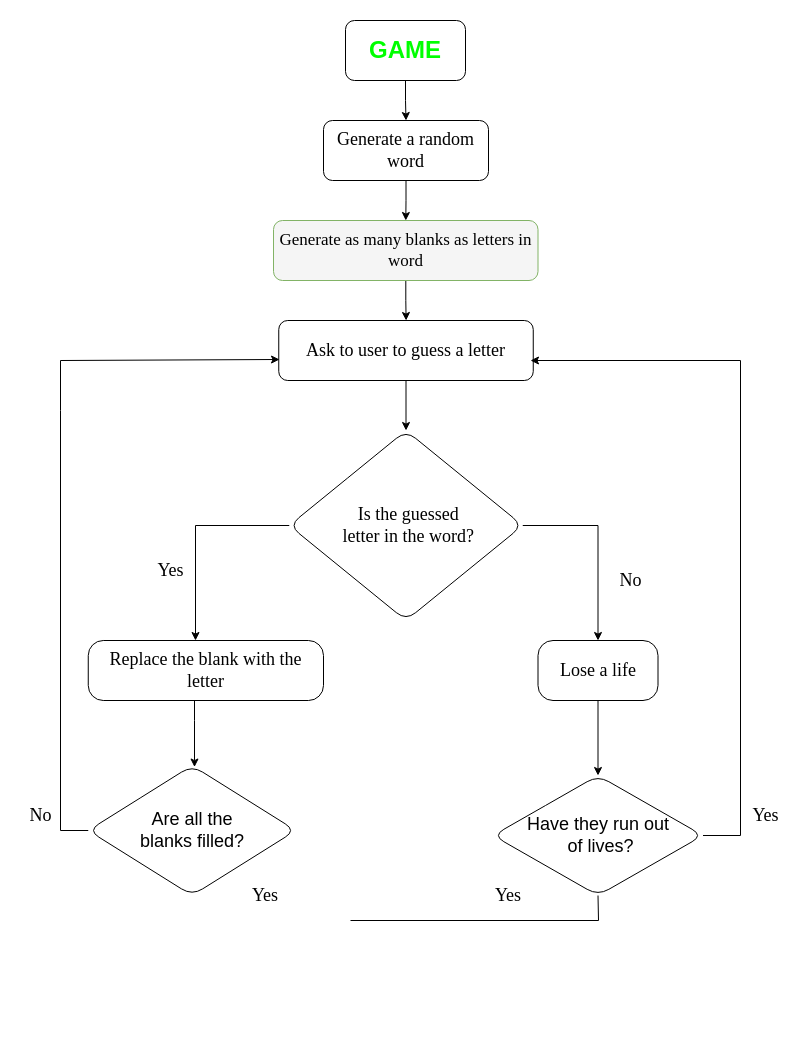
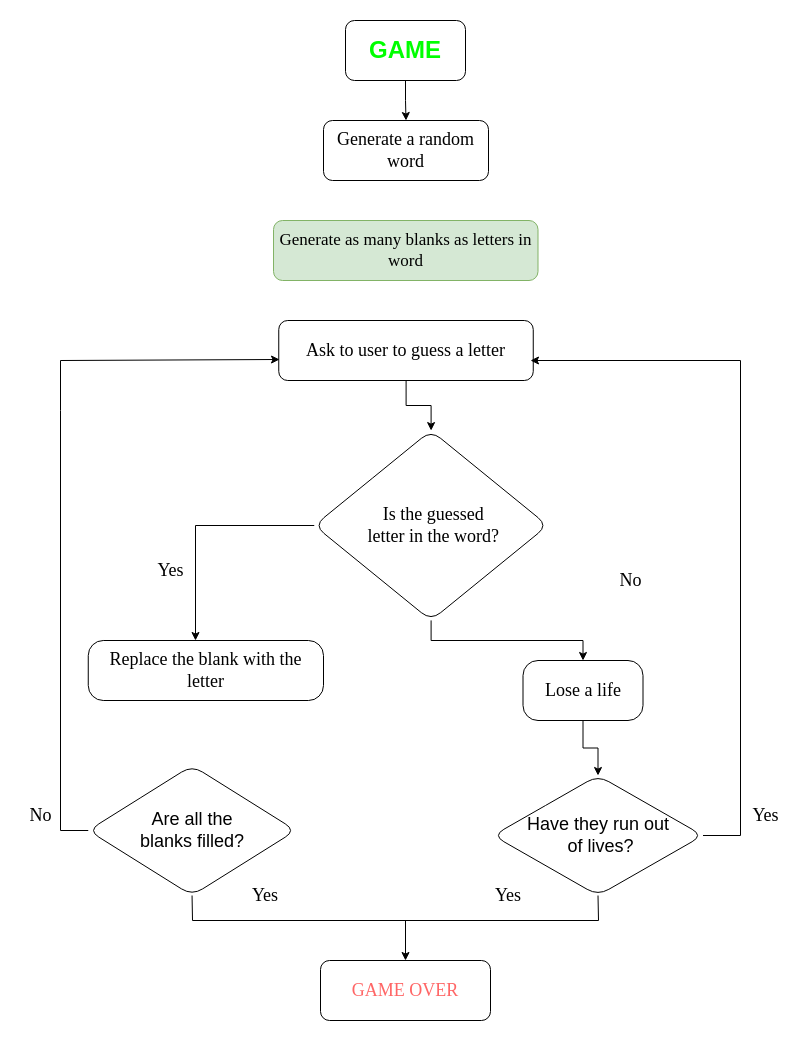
- <mxCell id="6" value="" style="edgeStyle=orthogonalEdgeStyle;rounded=0;orthogonalLoop=1;jettySize=auto;html=1;fontFamily=Comic Sans MS;" edge="1" parent="1" source="7" target="9"><mxGeometry relative="1" as="geometry" /></mxCell>
- <mxCell id="9" value="&lt;font style=&quot;font-size: 17px;&quot; face=&quot;Comic Sans MS&quot;&gt;Generate as many blanks as letters in word&lt;/font&gt;" style="whiteSpace=wrap;html=1;rounded=1;fillColor=#f5f5f5;strokeColor=#82b366;" vertex="1" parent="1"><mxGeometry x="273" y="220" width="264.5" height="60" as="geometry" /></mxCell>
+ <mxCell id="9" value="&lt;font style=&quot;font-size: 17px;&quot; face=&quot;Comic Sans MS&quot;&gt;Generate as many blanks as letters in word&lt;/font&gt;" style="whiteSpace=wrap;html=1;rounded=1;fillColor=#d5e8d4;strokeColor=#82b366;" vertex="1" parent="1"><mxGeometry x="273" y="220" width="264.5" height="60" as="geometry" /></mxCell>
- <mxCell id="8" value="" style="edgeStyle=orthogonalEdgeStyle;rounded=0;orthogonalLoop=1;jettySize=auto;html=1;fontFamily=Comic Sans MS;fontSize=18;" edge="1" parent="1" source="9" target="11"><mxGeometry relative="1" as="geometry" /></mxCell>
- <mxCell id="14" value="&lt;div style=&quot;&quot;&gt;&lt;span style=&quot;font-size: 18px; font-family: &amp;quot;Comic Sans MS&amp;quot;; background-color: initial;&quot;&gt;&amp;nbsp; &amp;nbsp; &amp;nbsp; &amp;nbsp; &amp;nbsp; Is the guessed&amp;nbsp; &amp;nbsp; &amp;nbsp; &amp;nbsp; &amp;nbsp; &amp;nbsp;letter in the word?&lt;/span&gt;&lt;/div&gt;" style="rhombus;whiteSpace=wrap;html=1;rounded=1;align=center;arcSize=25;" vertex="1" parent="1"><mxGeometry x="288.75" y="430" width="233.5" height="190" as="geometry" /></mxCell>
+ <mxCell id="14" value="&lt;div style=&quot;&quot;&gt;&lt;span style=&quot;font-size: 18px; font-family: &amp;quot;Comic Sans MS&amp;quot;; background-color: initial;&quot;&gt;&amp;nbsp; &amp;nbsp; &amp;nbsp; &amp;nbsp; &amp;nbsp; Is the guessed&amp;nbsp; &amp;nbsp; &amp;nbsp; &amp;nbsp; &amp;nbsp; &amp;nbsp;letter in the word?&lt;/span&gt;&lt;/div&gt;" style="rhombus;whiteSpace=wrap;html=1;rounded=1;align=center;arcSize=25;" vertex="1" parent="1"><mxGeometry x="313.75" y="430" width="233.5" height="190" as="geometry" /></mxCell>
- <mxCell id="18" value="&lt;font style=&quot;font-size: 18px;&quot; face=&quot;Comic Sans MS&quot;&gt;Lose a life&lt;/font&gt;" style="whiteSpace=wrap;html=1;rounded=1;arcSize=25;" vertex="1" parent="1"><mxGeometry x="537.5" y="640" width="120" height="60" as="geometry" /></mxCell>
+ <mxCell id="18" value="&lt;font style=&quot;font-size: 18px;&quot; face=&quot;Comic Sans MS&quot;&gt;Lose a life&lt;/font&gt;" style="whiteSpace=wrap;html=1;rounded=1;arcSize=25;" vertex="1" parent="1"><mxGeometry x="522.5" y="660" width="120" height="60" as="geometry" /></mxCell>
- <mxCell id="15" value="" style="edgeStyle=orthogonalEdgeStyle;rounded=0;orthogonalLoop=1;jettySize=auto;html=1;fontFamily=Comic Sans MS;fontSize=18;" edge="1" parent="1" source="16" target="21"><mxGeometry relative="1" as="geometry"><Array as="points"><mxPoint x="194" y="720" /><mxPoint x="194" y="720" /></Array></mxGeometry></mxCell>
+ <mxCell id="28" value="" style="endArrow=classic;html=1;rounded=0;fontFamily=Comic Sans MS;fontSize=18;exitX=0.5;exitY=1;exitDx=0;exitDy=0;" edge="1" parent="1" source="21" target="27"><mxGeometry width="50" height="50" relative="1" as="geometry"><mxPoint x="192" y="900" as="sourcePoint" /><mxPoint x="420" y="920" as="targetPoint" /><Array as="points"><mxPoint x="192" y="920" /><mxPoint x="405" y="920" /></Array></mxGeometry></mxCell>
+ <mxCell id="27" value="&lt;font color=&quot;#ff6666&quot;&gt;GAME OVER&lt;/font&gt;" style="rounded=1;whiteSpace=wrap;html=1;labelBackgroundColor=none;fontFamily=Comic Sans MS;fontSize=18;" vertex="1" parent="1"><mxGeometry x="320" y="960" width="170" height="60" as="geometry" /></mxCell>
